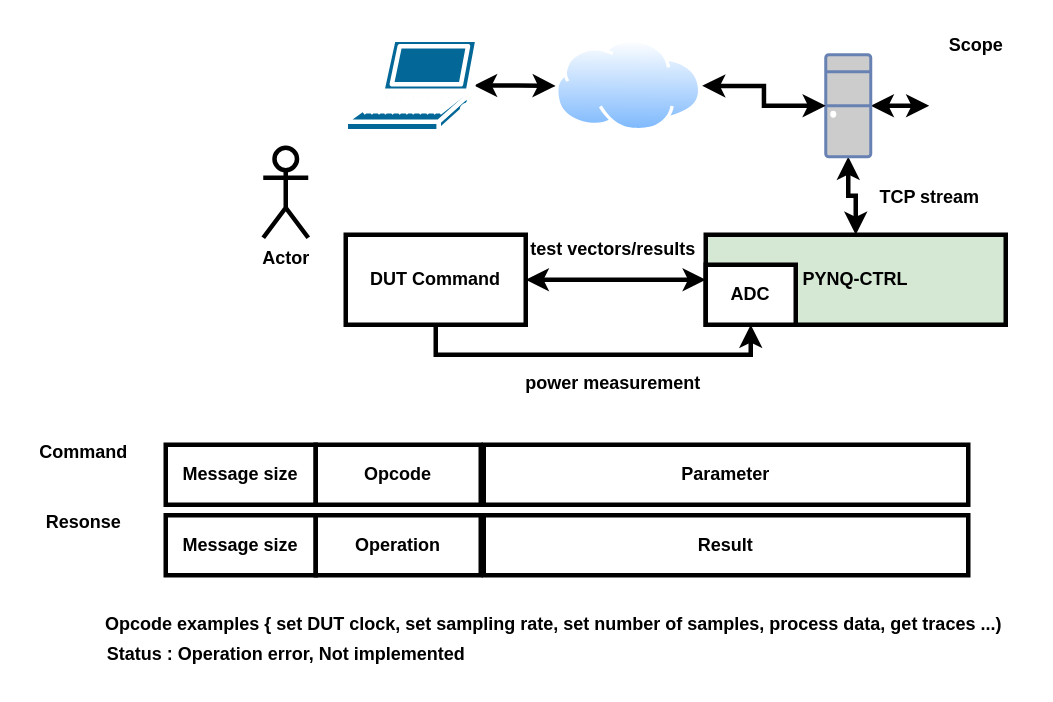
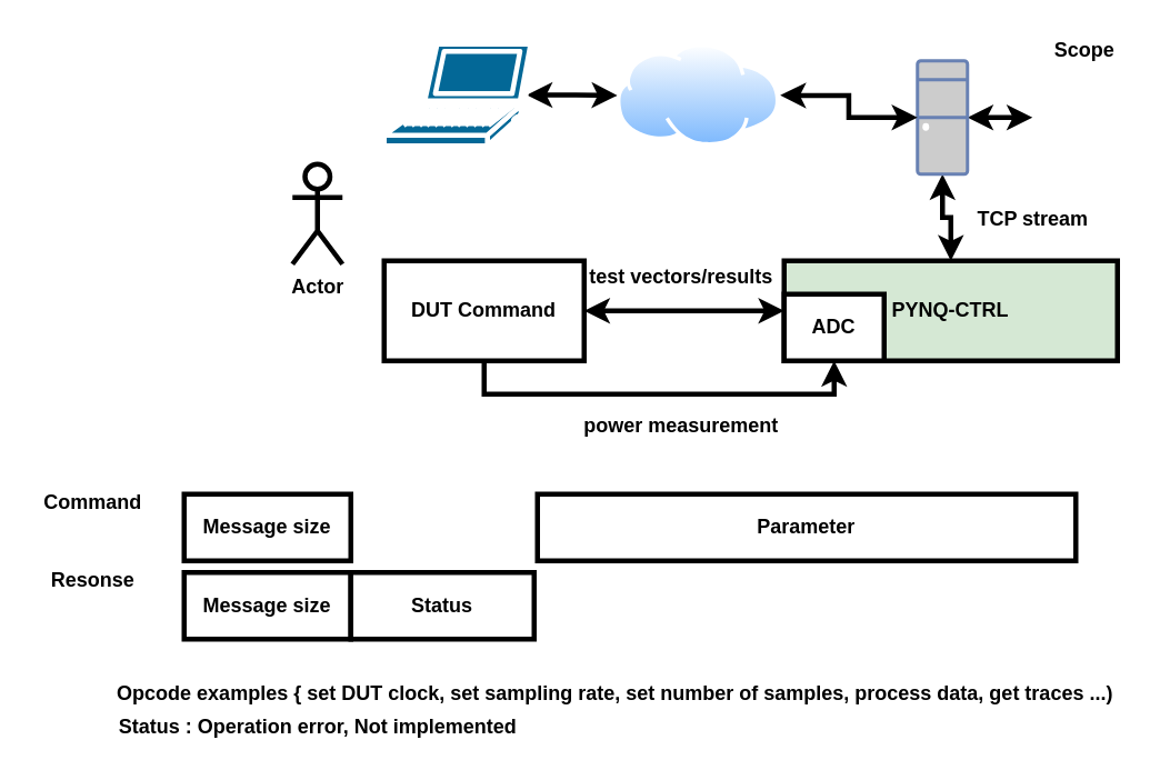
- <mxCell id="20" value="Opcode" style="rounded=0;whiteSpace=wrap;html=1;strokeWidth=3;fontStyle=1" vertex="1" parent="1"><mxGeometry x="210" y="296" width="110" height="40" as="geometry" /></mxCell>
- <mxCell id="24" value="Operation" style="rounded=0;whiteSpace=wrap;html=1;strokeWidth=3;fontStyle=1" vertex="1" parent="1"><mxGeometry x="210" y="343" width="110" height="40" as="geometry" /></mxCell>
+ <mxCell id="24" value="Status" style="rounded=0;whiteSpace=wrap;html=1;strokeWidth=3;fontStyle=1" vertex="1" parent="1"><mxGeometry x="210" y="343" width="110" height="40" as="geometry" /></mxCell>
- <mxCell id="22" value="Result" style="rounded=0;whiteSpace=wrap;html=1;strokeWidth=3;fontStyle=1" vertex="1" parent="1"><mxGeometry x="322" y="343" width="323" height="40" as="geometry" /></mxCell>
